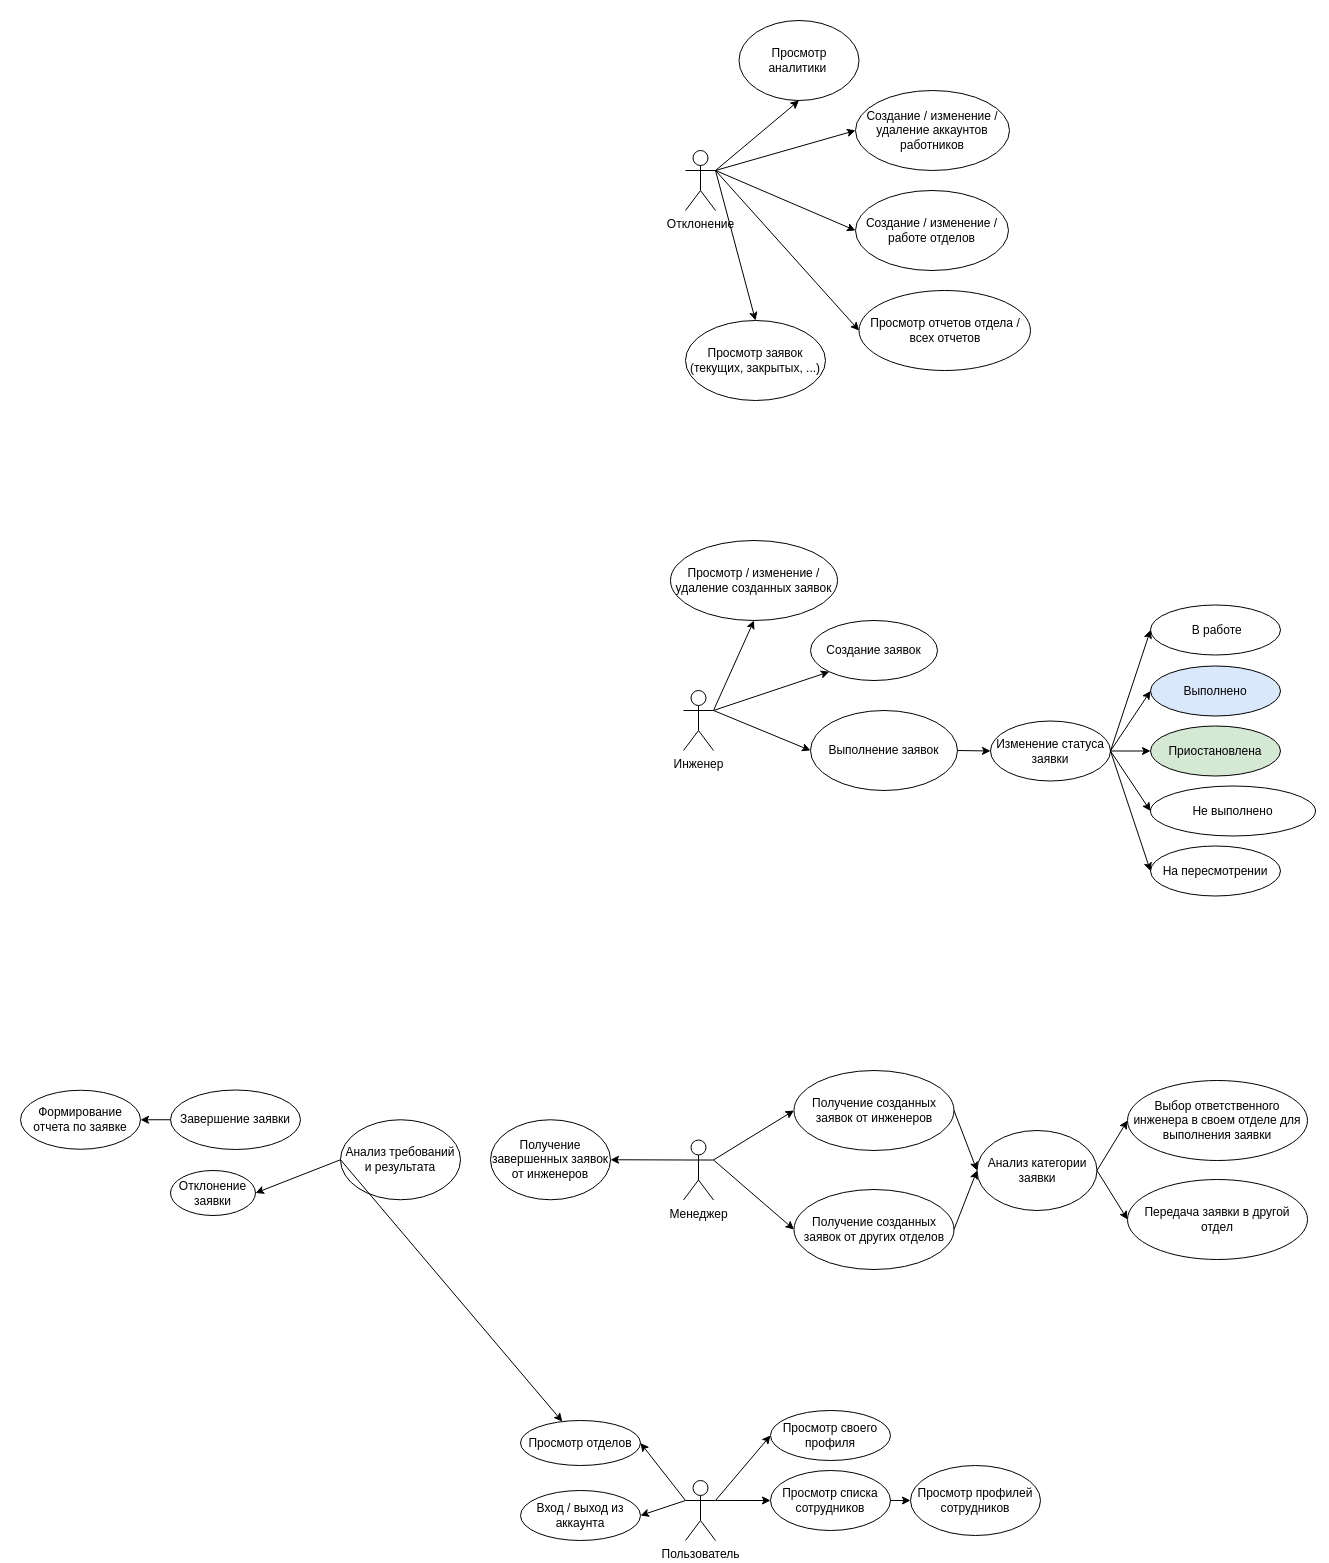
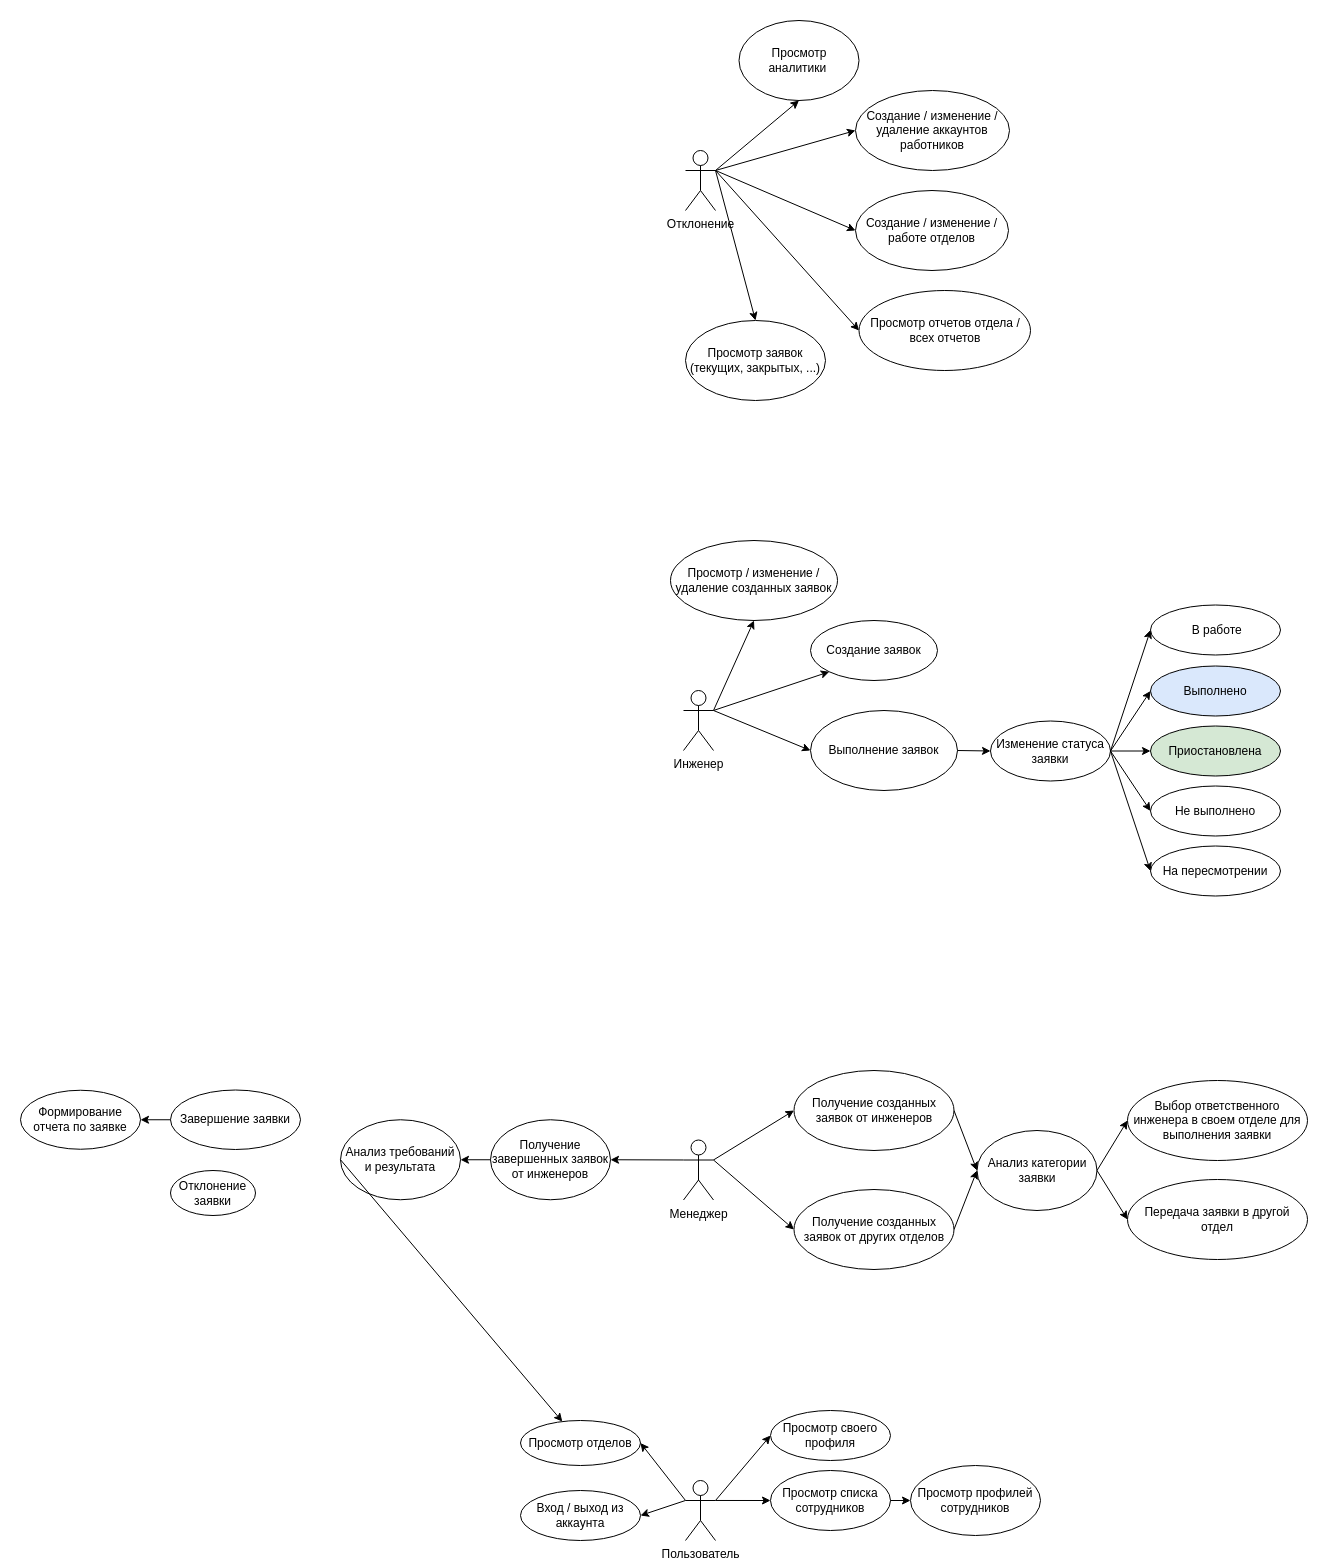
- <mxCell id="23" value="Не выполнено" style="ellipse;whiteSpace=wrap;html=1;" vertex="1" parent="1"><mxGeometry x="1150" y="785.5" width="165" height="50" as="geometry" /></mxCell>
+ <mxCell id="23" value="Не выполнено" style="ellipse;whiteSpace=wrap;html=1;" vertex="1" parent="1"><mxGeometry x="1150" y="785.5" width="130" height="50" as="geometry" /></mxCell>
+ <mxCell id="47" value="" style="endArrow=classic;html=1;rounded=0;exitX=0;exitY=0.5;exitDx=0;exitDy=0;entryX=1;entryY=0.5;entryDx=0;entryDy=0;" edge="1" parent="1" source="44" target="46"><mxGeometry width="50" height="50" relative="1" as="geometry"><mxPoint x="530" y="1157.75" as="sourcePoint" /><mxPoint x="611" y="1108.75" as="targetPoint" /></mxGeometry></mxCell>
- <mxCell id="51" value="" style="endArrow=classic;html=1;rounded=0;exitX=0;exitY=0.5;exitDx=0;exitDy=0;entryX=1;entryY=0.5;entryDx=0;entryDy=0;" edge="1" parent="1" source="46" target="49"><mxGeometry width="50" height="50" relative="1" as="geometry"><mxPoint x="340" y="1147.75" as="sourcePoint" /><mxPoint x="421" y="1098.75" as="targetPoint" /></mxGeometry></mxCell>
